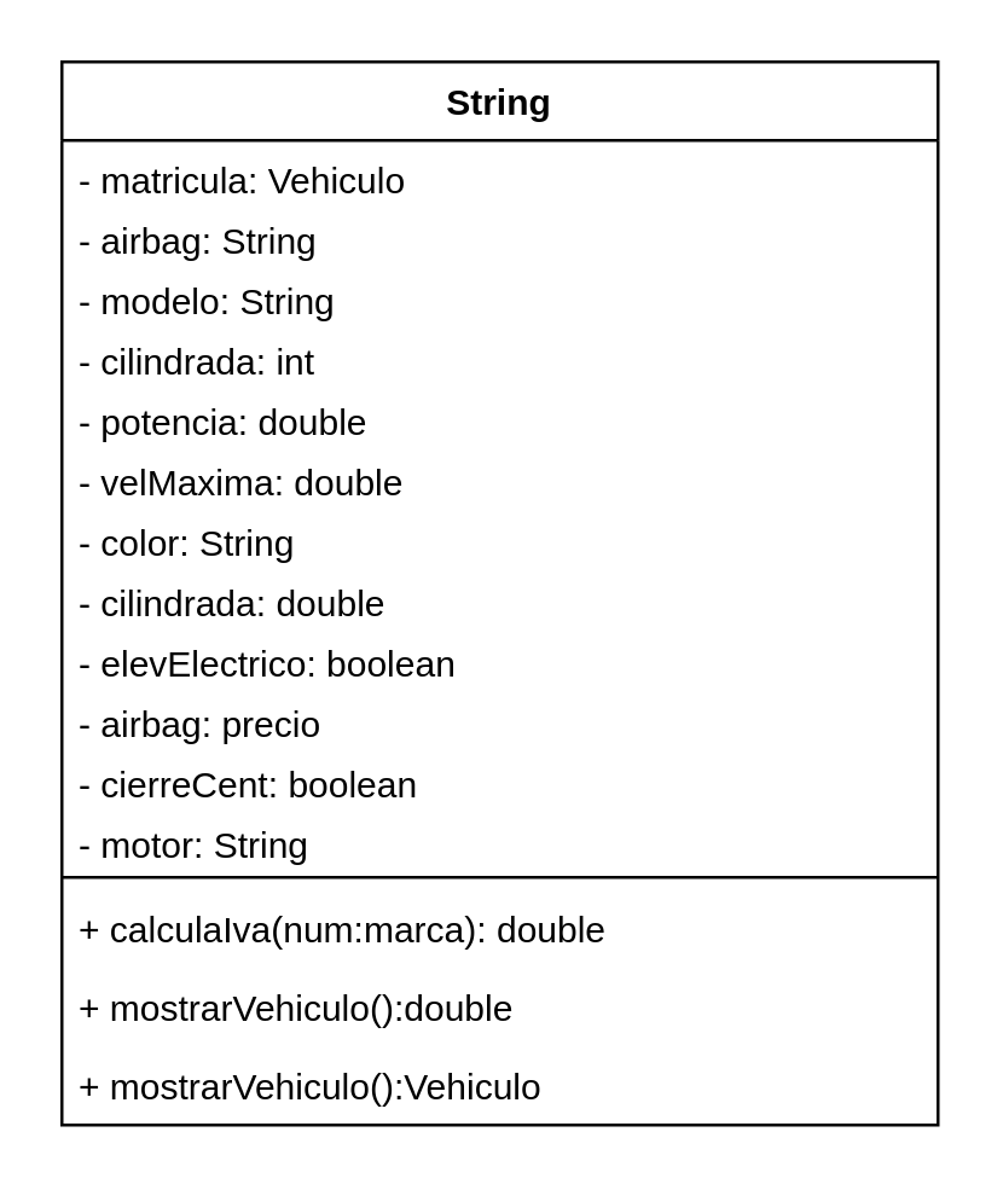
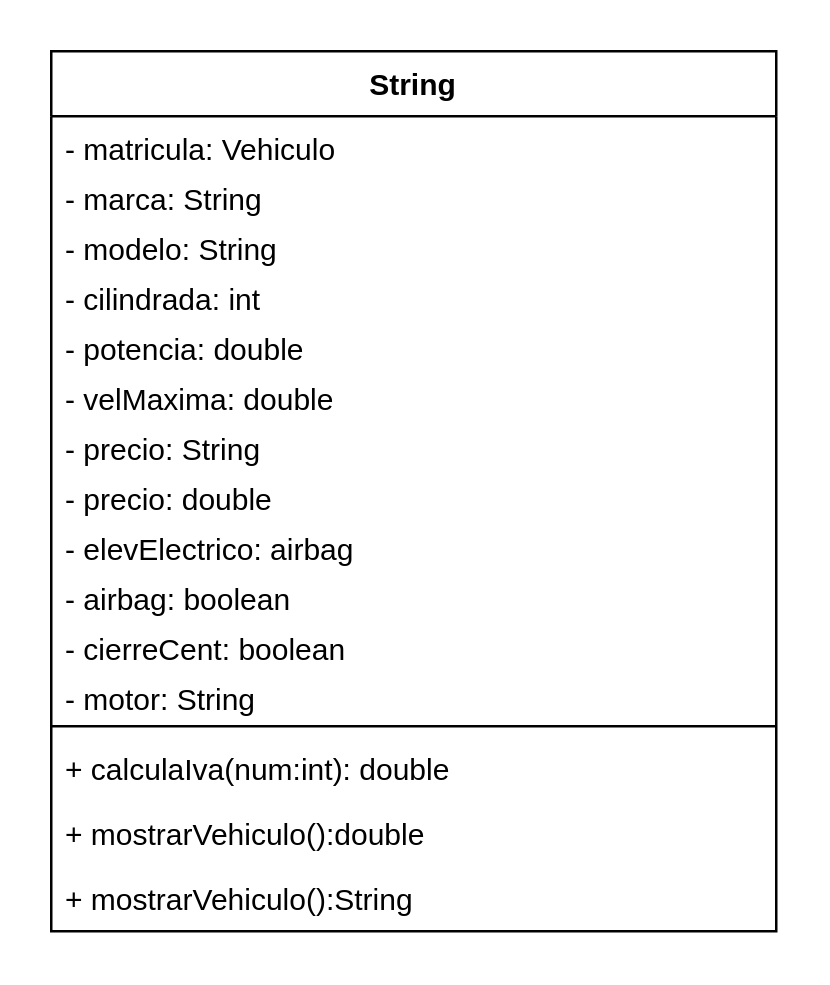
- <mxCell id="4" value="- airbag: String" style="text;strokeColor=none;fillColor=none;align=left;verticalAlign=top;spacingLeft=4;spacingRight=4;overflow=hidden;rotatable=0;points=[[0,0.5],[1,0.5]];portConstraint=eastwest;whiteSpace=wrap;html=1;" parent="2" vertex="1"><mxGeometry y="46" width="290" height="20" as="geometry" /></mxCell>
+ <mxCell id="4" value="- marca: String" style="text;strokeColor=none;fillColor=none;align=left;verticalAlign=top;spacingLeft=4;spacingRight=4;overflow=hidden;rotatable=0;points=[[0,0.5],[1,0.5]];portConstraint=eastwest;whiteSpace=wrap;html=1;" parent="2" vertex="1"><mxGeometry y="46" width="290" height="20" as="geometry" /></mxCell>
- <mxCell id="9" value="- color: String" style="text;strokeColor=none;fillColor=none;align=left;verticalAlign=top;spacingLeft=4;spacingRight=4;overflow=hidden;rotatable=0;points=[[0,0.5],[1,0.5]];portConstraint=eastwest;whiteSpace=wrap;html=1;" parent="2" vertex="1"><mxGeometry y="146" width="290" height="20" as="geometry" /></mxCell>
+ <mxCell id="9" value="- precio: String" style="text;strokeColor=none;fillColor=none;align=left;verticalAlign=top;spacingLeft=4;spacingRight=4;overflow=hidden;rotatable=0;points=[[0,0.5],[1,0.5]];portConstraint=eastwest;whiteSpace=wrap;html=1;" parent="2" vertex="1"><mxGeometry y="146" width="290" height="20" as="geometry" /></mxCell>
- <mxCell id="10" value="- cilindrada: double" style="text;strokeColor=none;fillColor=none;align=left;verticalAlign=top;spacingLeft=4;spacingRight=4;overflow=hidden;rotatable=0;points=[[0,0.5],[1,0.5]];portConstraint=eastwest;whiteSpace=wrap;html=1;" parent="2" vertex="1"><mxGeometry y="166" width="290" height="20" as="geometry" /></mxCell>
+ <mxCell id="10" value="- precio: double" style="text;strokeColor=none;fillColor=none;align=left;verticalAlign=top;spacingLeft=4;spacingRight=4;overflow=hidden;rotatable=0;points=[[0,0.5],[1,0.5]];portConstraint=eastwest;whiteSpace=wrap;html=1;" parent="2" vertex="1"><mxGeometry y="166" width="290" height="20" as="geometry" /></mxCell>
- <mxCell id="11" value="- elevElectrico: boolean" style="text;strokeColor=none;fillColor=none;align=left;verticalAlign=top;spacingLeft=4;spacingRight=4;overflow=hidden;rotatable=0;points=[[0,0.5],[1,0.5]];portConstraint=eastwest;whiteSpace=wrap;html=1;" parent="2" vertex="1"><mxGeometry y="186" width="290" height="20" as="geometry" /></mxCell>
+ <mxCell id="11" value="- elevElectrico: airbag" style="text;strokeColor=none;fillColor=none;align=left;verticalAlign=top;spacingLeft=4;spacingRight=4;overflow=hidden;rotatable=0;points=[[0,0.5],[1,0.5]];portConstraint=eastwest;whiteSpace=wrap;html=1;" parent="2" vertex="1"><mxGeometry y="186" width="290" height="20" as="geometry" /></mxCell>
- <mxCell id="12" value="- airbag: precio" style="text;strokeColor=none;fillColor=none;align=left;verticalAlign=top;spacingLeft=4;spacingRight=4;overflow=hidden;rotatable=0;points=[[0,0.5],[1,0.5]];portConstraint=eastwest;whiteSpace=wrap;html=1;" parent="2" vertex="1"><mxGeometry y="206" width="290" height="20" as="geometry" /></mxCell>
+ <mxCell id="12" value="- airbag: boolean" style="text;strokeColor=none;fillColor=none;align=left;verticalAlign=top;spacingLeft=4;spacingRight=4;overflow=hidden;rotatable=0;points=[[0,0.5],[1,0.5]];portConstraint=eastwest;whiteSpace=wrap;html=1;" parent="2" vertex="1"><mxGeometry y="206" width="290" height="20" as="geometry" /></mxCell>
- <mxCell id="16" value="+ calculaIva(num:marca): double" style="text;strokeColor=none;fillColor=none;align=left;verticalAlign=top;spacingLeft=4;spacingRight=4;overflow=hidden;rotatable=0;points=[[0,0.5],[1,0.5]];portConstraint=eastwest;whiteSpace=wrap;html=1;" parent="2" vertex="1"><mxGeometry y="274" width="290" height="26" as="geometry" /></mxCell>
+ <mxCell id="16" value="+ calculaIva(num:int): double" style="text;strokeColor=none;fillColor=none;align=left;verticalAlign=top;spacingLeft=4;spacingRight=4;overflow=hidden;rotatable=0;points=[[0,0.5],[1,0.5]];portConstraint=eastwest;whiteSpace=wrap;html=1;" parent="2" vertex="1"><mxGeometry y="274" width="290" height="26" as="geometry" /></mxCell>
- <mxCell id="18" value="+ mostrarVehiculo():Vehiculo" style="text;strokeColor=none;fillColor=none;align=left;verticalAlign=top;spacingLeft=4;spacingRight=4;overflow=hidden;rotatable=0;points=[[0,0.5],[1,0.5]];portConstraint=eastwest;whiteSpace=wrap;html=1;" parent="2" vertex="1"><mxGeometry y="326" width="290" height="26" as="geometry" /></mxCell>
+ <mxCell id="18" value="+ mostrarVehiculo():String" style="text;strokeColor=none;fillColor=none;align=left;verticalAlign=top;spacingLeft=4;spacingRight=4;overflow=hidden;rotatable=0;points=[[0,0.5],[1,0.5]];portConstraint=eastwest;whiteSpace=wrap;html=1;" parent="2" vertex="1"><mxGeometry y="326" width="290" height="26" as="geometry" /></mxCell>
